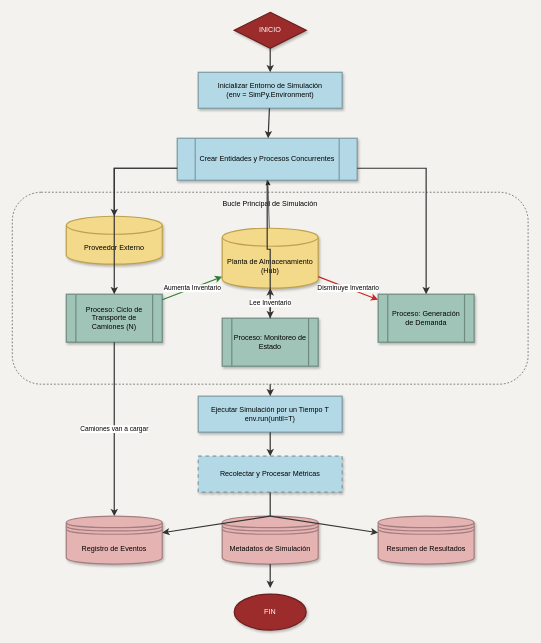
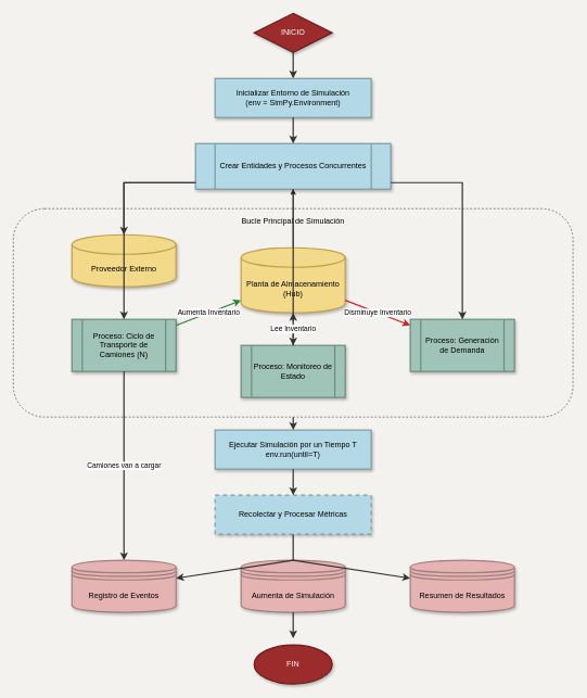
- <mxCell id="5" value="Crear Entidades y Procesos Concurrentes" style="shape=process;whiteSpace=wrap;html=1;backgroundOutline=1;fillColor=#B3D9E6;strokeColor=#7E9AA3;strokeWidth=2;shadow=1;" parent="1" vertex="1"><mxGeometry x="295" y="230" width="300" height="70" as="geometry" /></mxCell>
+ <mxCell id="5" value="Crear Entidades y Procesos Concurrentes" style="shape=process;whiteSpace=wrap;html=1;backgroundOutline=1;fillColor=#B3D9E6;strokeColor=#7E9AA3;strokeWidth=2;shadow=1;" parent="1" vertex="1"><mxGeometry x="300" y="220" width="300" height="70" as="geometry" /></mxCell>
- <mxCell id="27" value="Metadatos de Simulación" style="shape=datastore;whiteSpace=wrap;html=1;fillColor=#E6B3B3;strokeColor=#A37E7E;strokeWidth=2;shadow=1;" parent="1" vertex="1"><mxGeometry x="370" y="860" width="160" height="80" as="geometry" /></mxCell>
+ <mxCell id="27" value="Aumenta de Simulación" style="shape=datastore;whiteSpace=wrap;html=1;fillColor=#E6B3B3;strokeColor=#A37E7E;strokeWidth=2;shadow=1;" parent="1" vertex="1"><mxGeometry x="370" y="860" width="160" height="80" as="geometry" /></mxCell>
